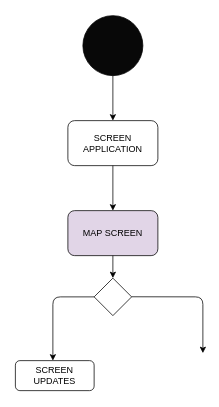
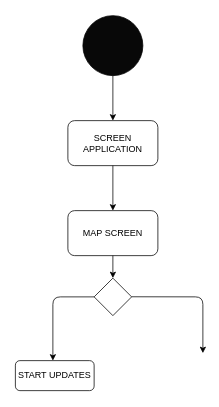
- <mxCell id="5" value="MAP SCREEN" style="rounded=1;whiteSpace=wrap;html=1;fillColor=#e1d5e7;" vertex="1" parent="1"><mxGeometry x="90" y="280" width="120" height="60" as="geometry" /></mxCell>
+ <mxCell id="5" value="MAP SCREEN" style="rounded=1;whiteSpace=wrap;html=1;" vertex="1" parent="1"><mxGeometry x="90" y="280" width="120" height="60" as="geometry" /></mxCell>
- <mxCell id="10" value="SCREEN UPDATES" style="rounded=1;whiteSpace=wrap;html=1;" vertex="1" parent="1"><mxGeometry x="20" y="480" width="105" height="40" as="geometry" /></mxCell>
+ <mxCell id="10" value="START UPDATES" style="rounded=1;whiteSpace=wrap;html=1;" vertex="1" parent="1"><mxGeometry x="20" y="480" width="105" height="40" as="geometry" /></mxCell>
